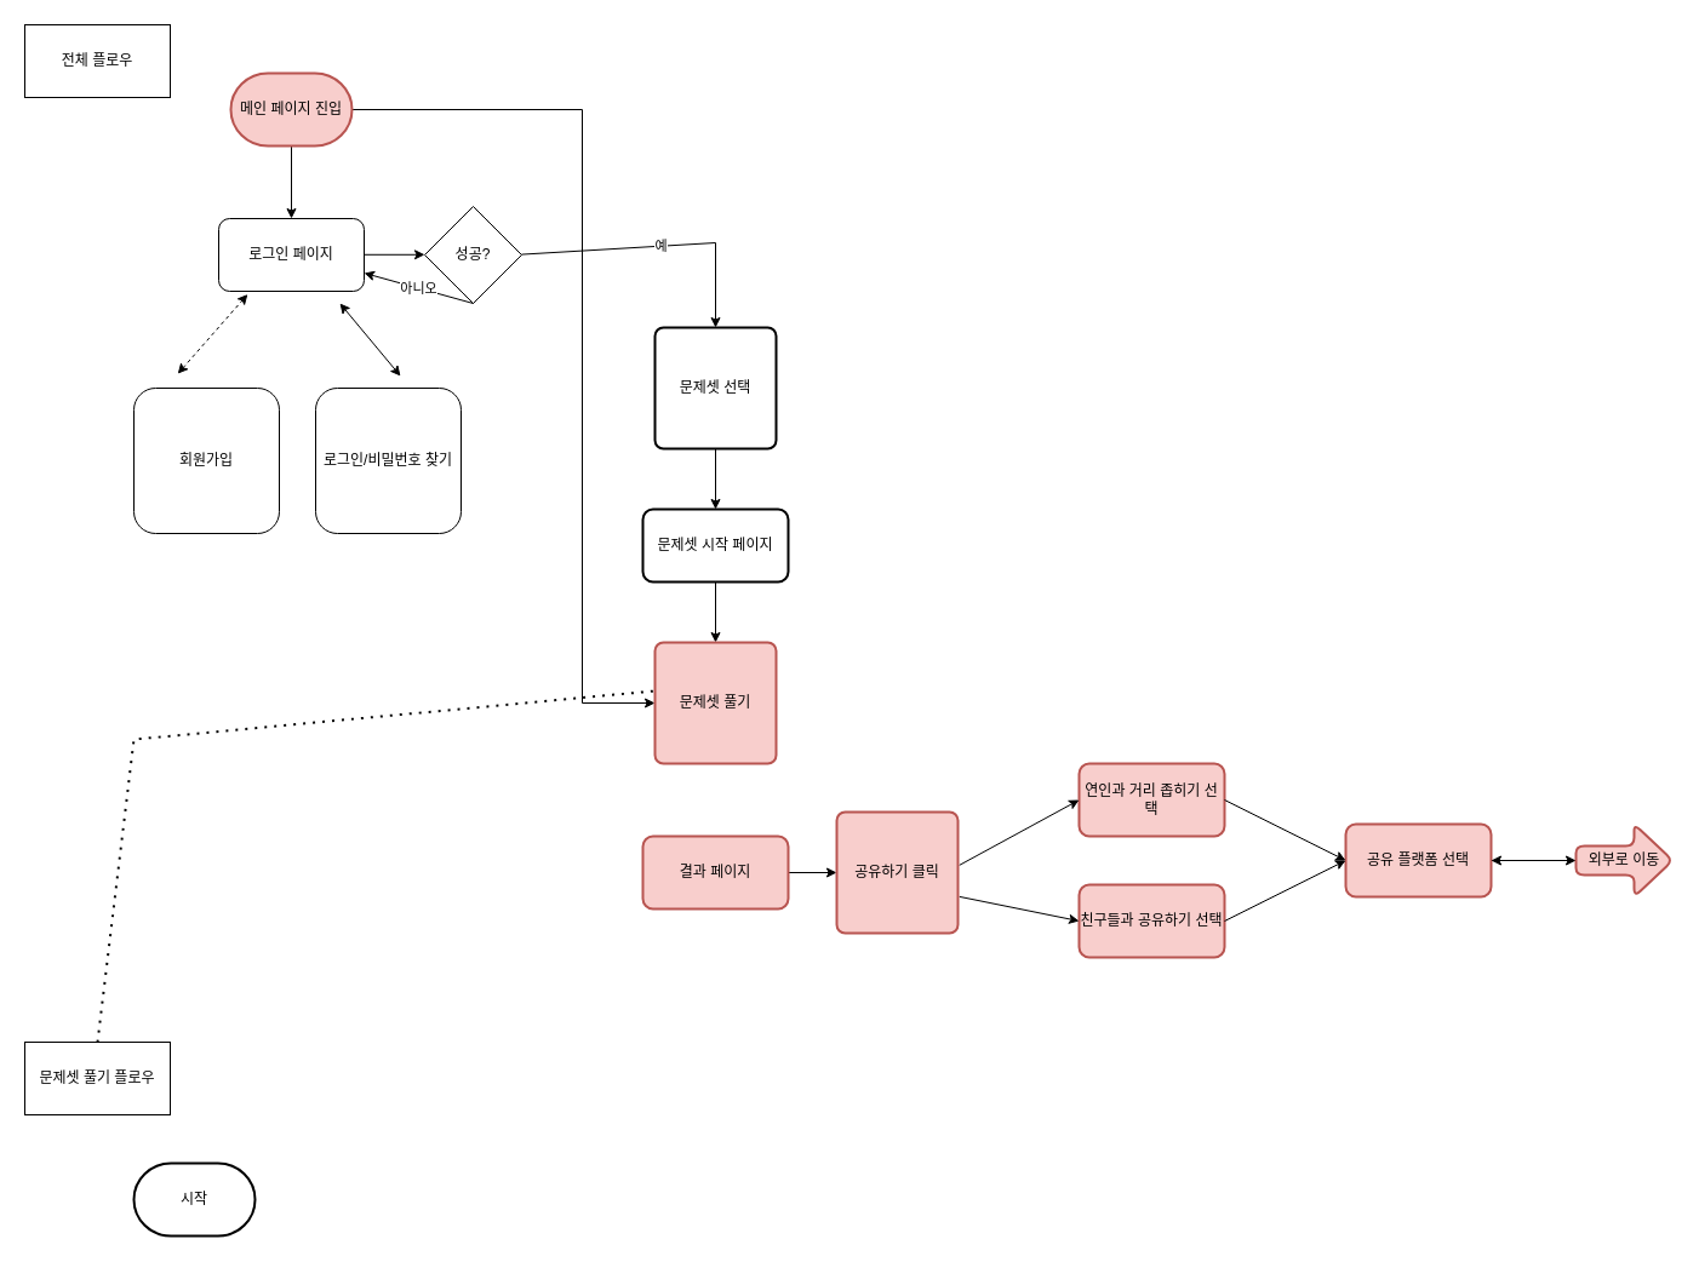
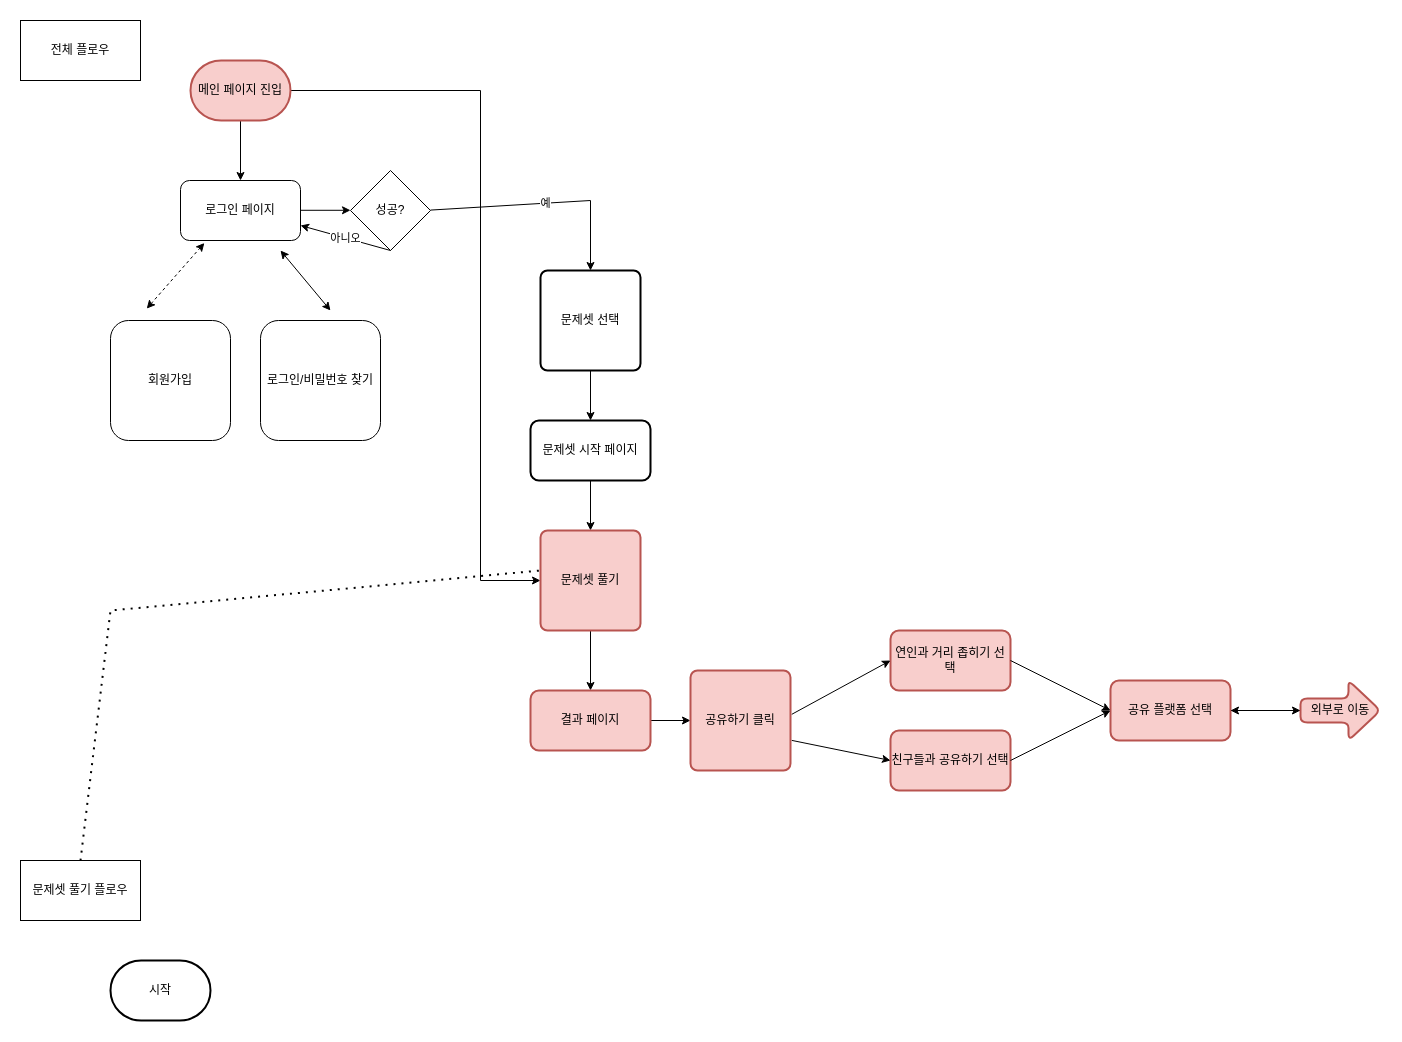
+ <mxCell id="14" value="" style="edgeStyle=orthogonalEdgeStyle;rounded=0;orthogonalLoop=1;jettySize=auto;html=1;" parent="1" source="15" target="17" edge="1"><mxGeometry relative="1" as="geometry" /></mxCell>
